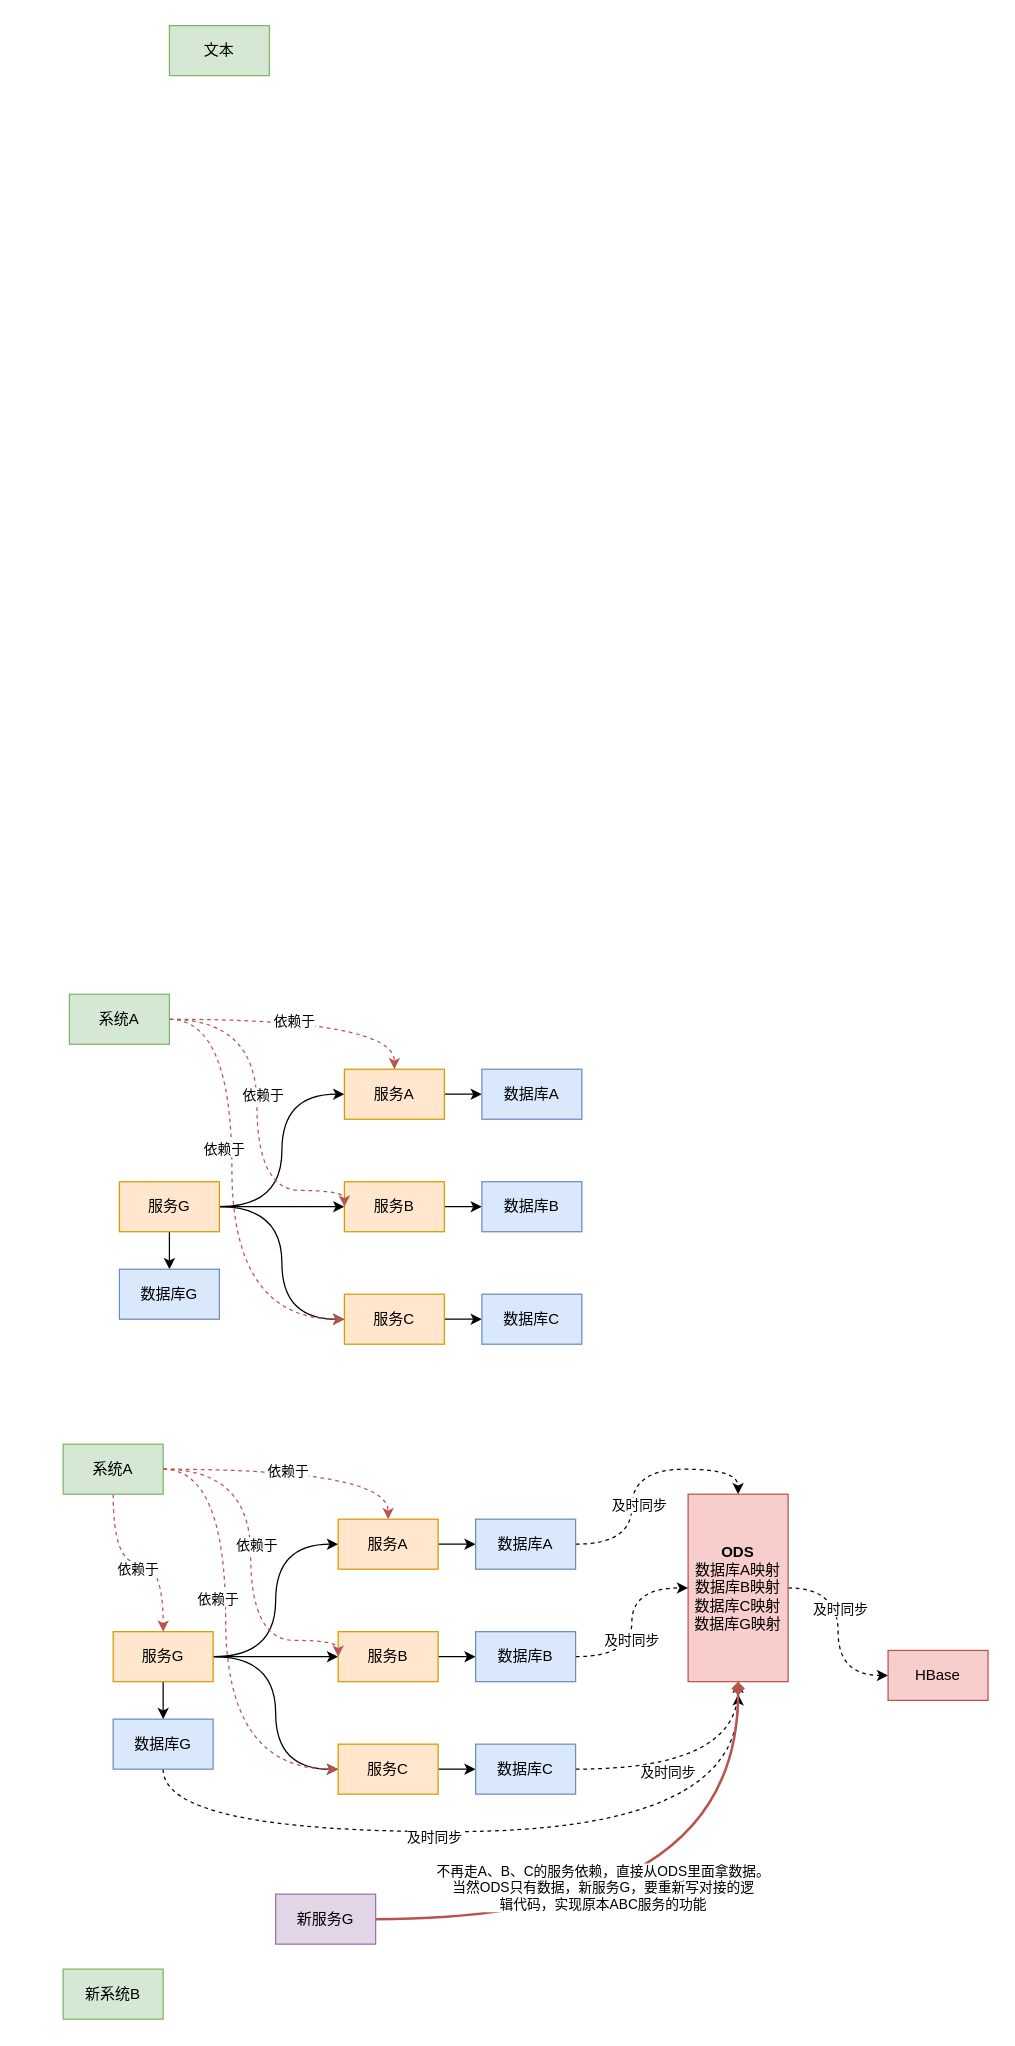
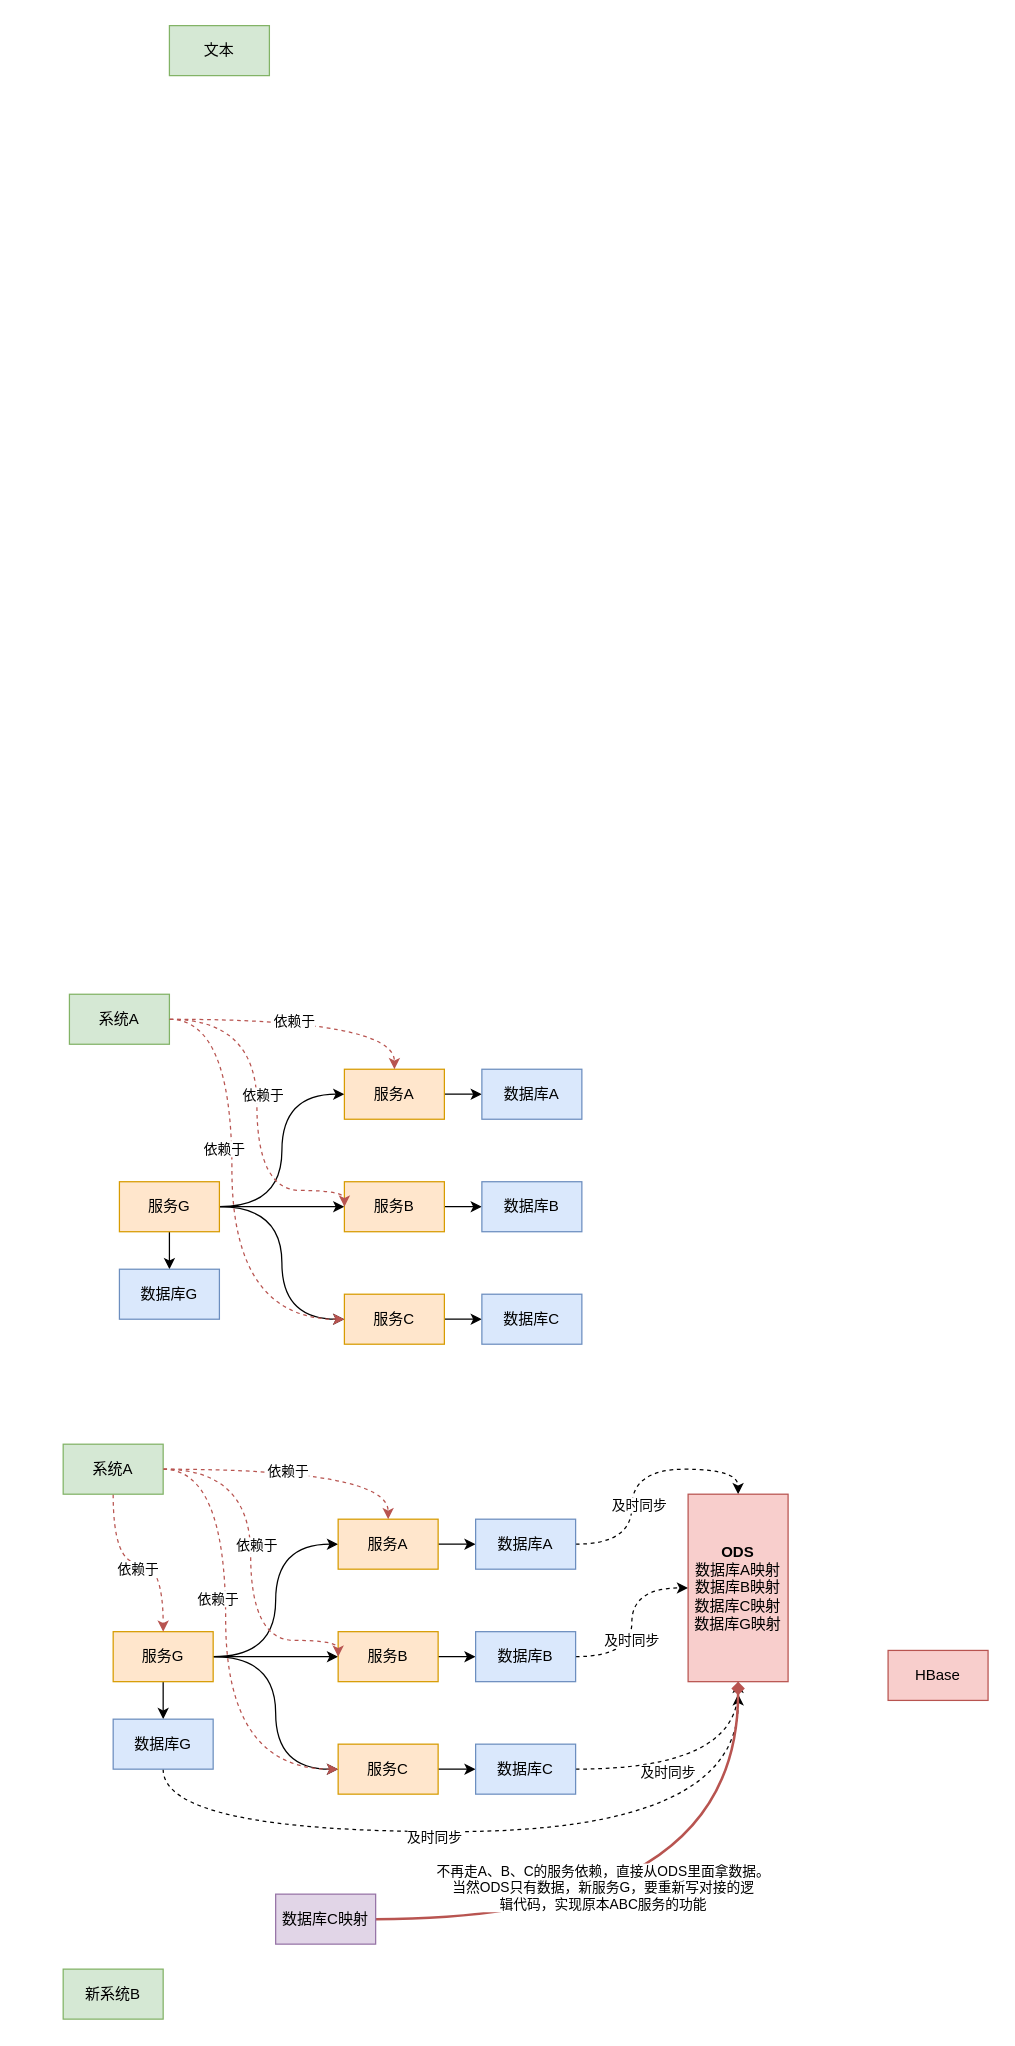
- <mxCell id="59" value="" style="edgeStyle=orthogonalEdgeStyle;rounded=0;orthogonalLoop=1;jettySize=auto;html=1;dashed=1;curved=1;" parent="1" source="61" target="62" edge="1"><mxGeometry relative="1" as="geometry" /></mxCell>
- <mxCell id="60" value="及时同步" style="edgeLabel;html=1;align=center;verticalAlign=middle;resizable=0;points=[];" parent="59" vertex="1" connectable="0"><mxGeometry x="-0.253" y="1" relative="1" as="geometry"><mxPoint as="offset" /></mxGeometry></mxCell>
- <mxCell id="65" value="新服务G" style="rounded=0;whiteSpace=wrap;html=1;fillColor=#e1d5e7;strokeColor=#9673a6;" parent="1" vertex="1"><mxGeometry x="220" y="1515" width="80" height="40" as="geometry" /></mxCell>
+ <mxCell id="65" value="数据库C映射" style="rounded=0;whiteSpace=wrap;html=1;fillColor=#e1d5e7;strokeColor=#9673a6;" parent="1" vertex="1"><mxGeometry x="220" y="1515" width="80" height="40" as="geometry" /></mxCell>
